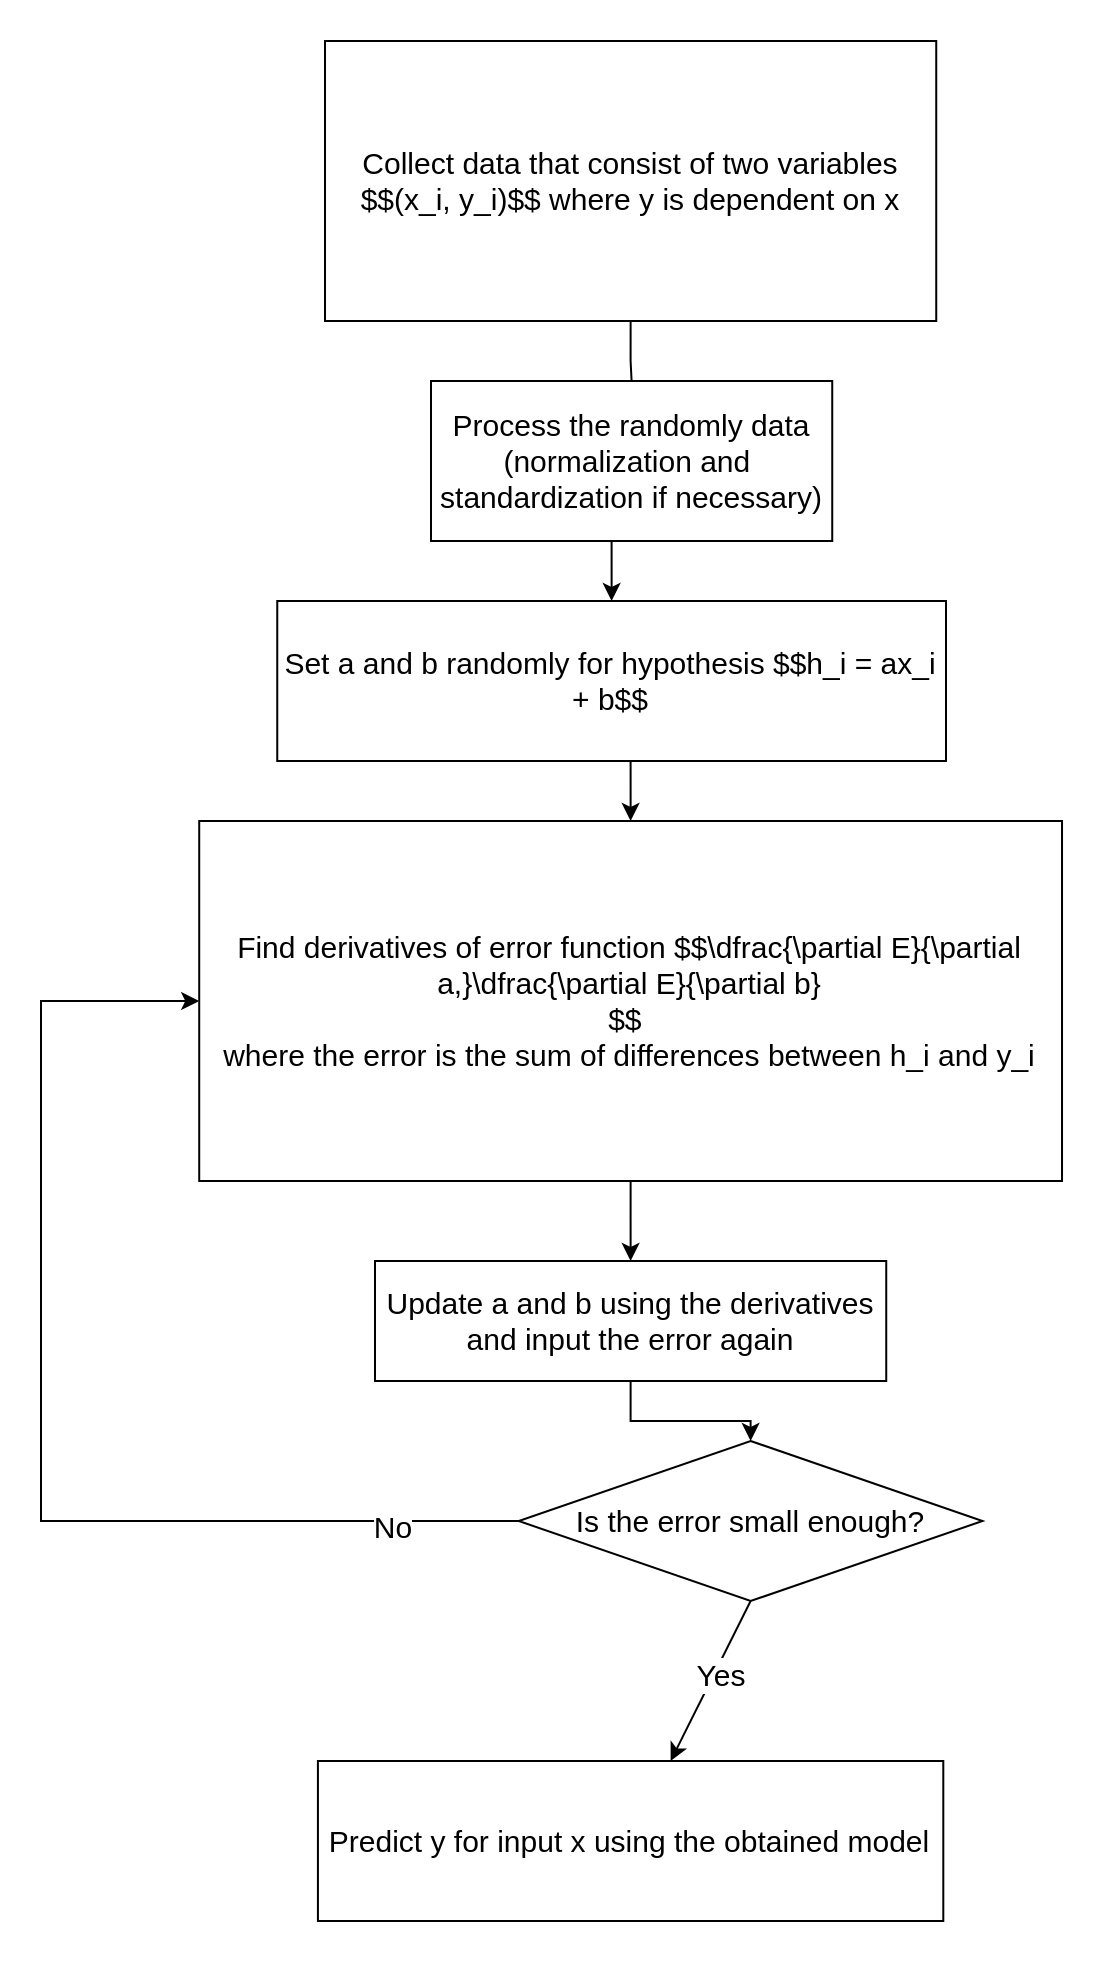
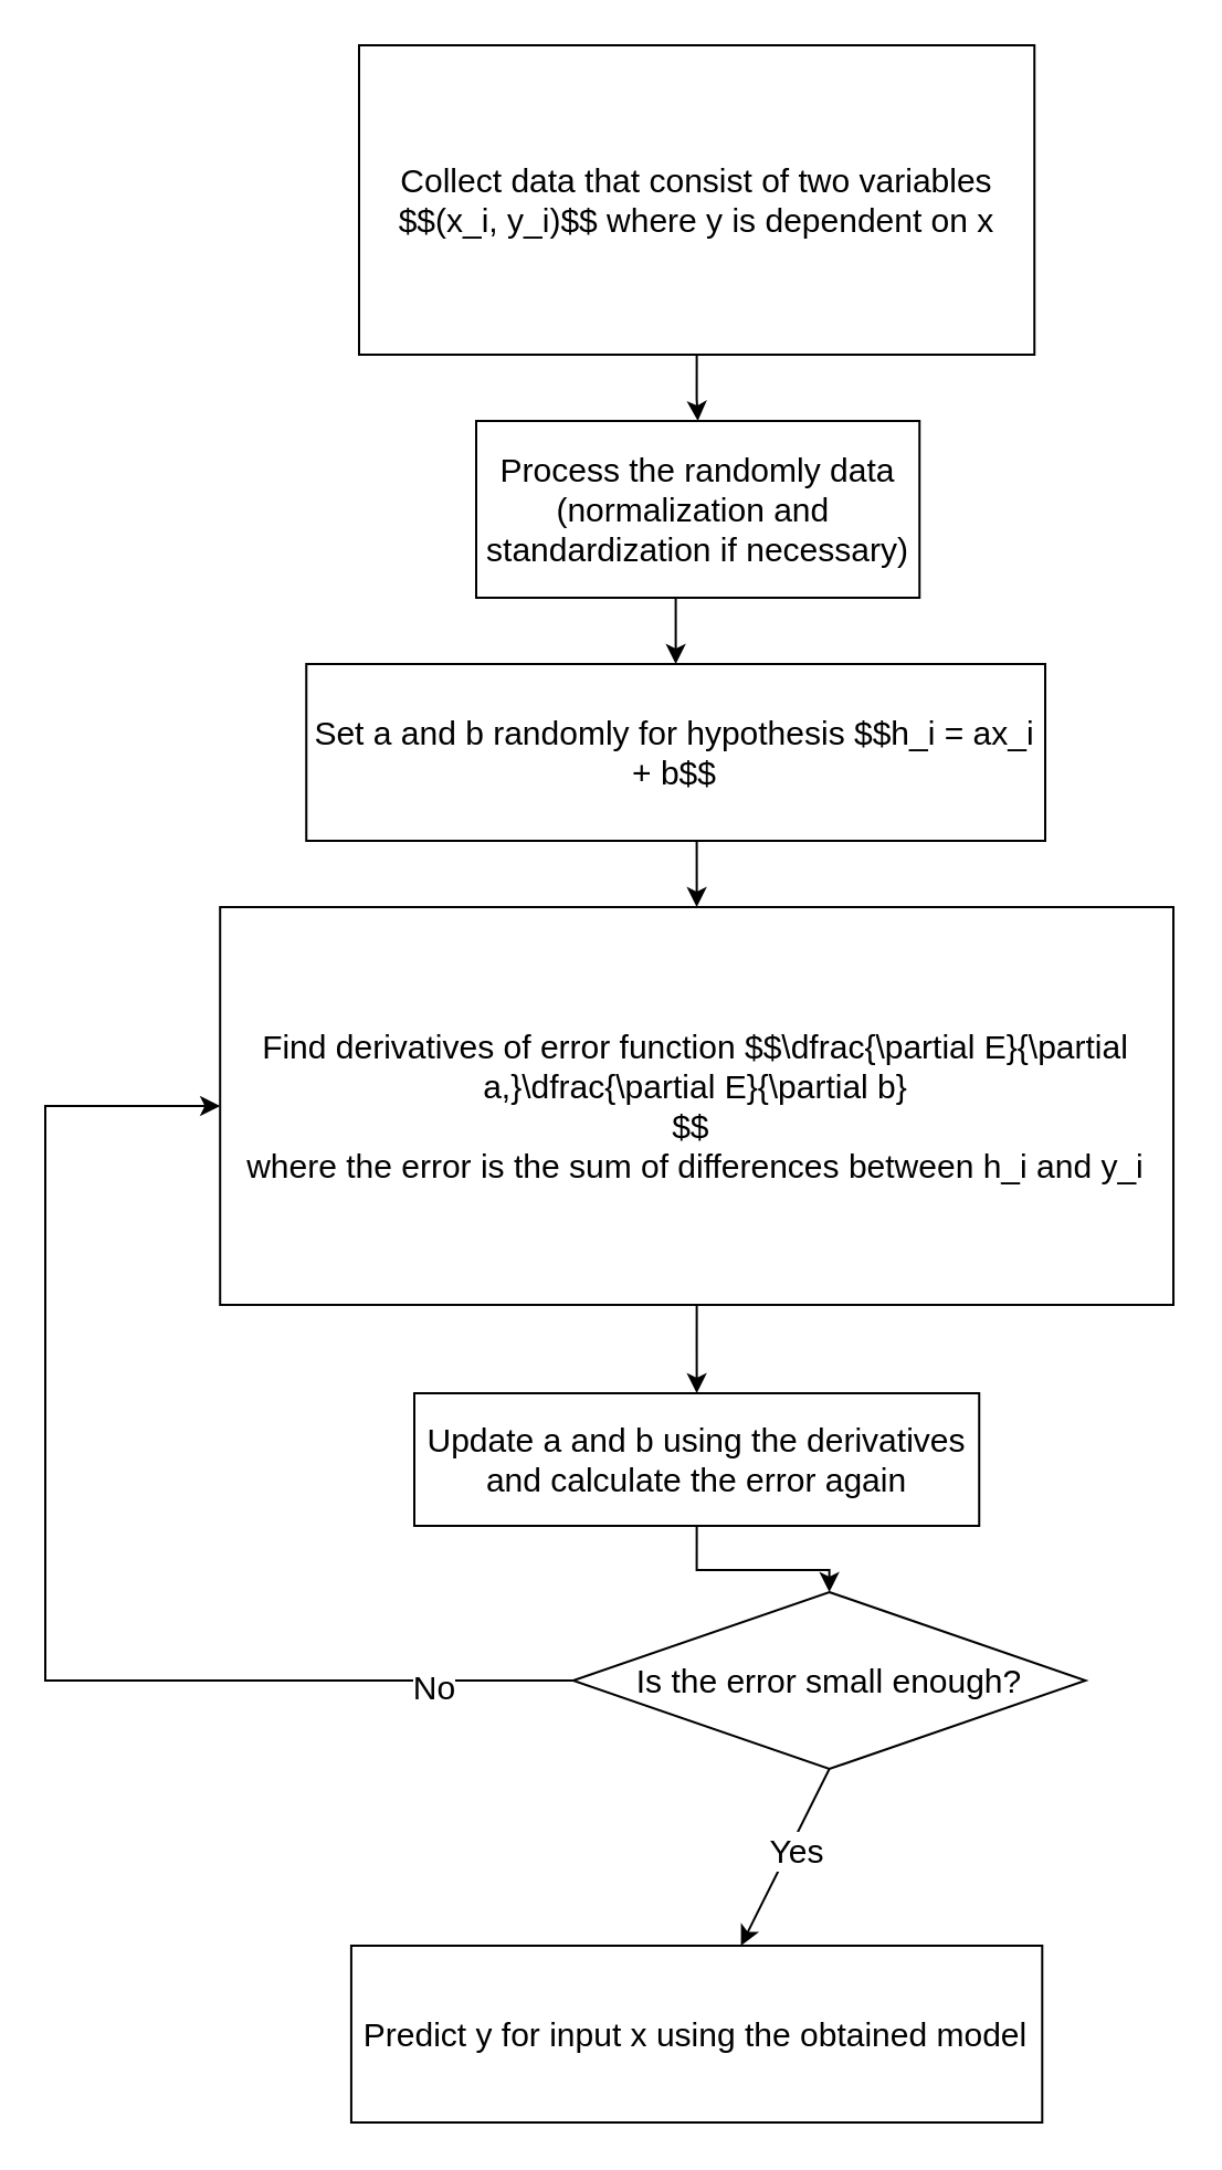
- <mxCell id="2" style="edgeStyle=orthogonalEdgeStyle;rounded=0;orthogonalLoop=1;jettySize=auto;html=1;exitX=0.5;exitY=1;exitDx=0;exitDy=0;endArrow=none;" edge="1" parent="1" source="3" target="5"><mxGeometry relative="1" as="geometry" /></mxCell>
+ <mxCell id="2" style="edgeStyle=orthogonalEdgeStyle;rounded=0;orthogonalLoop=1;jettySize=auto;html=1;exitX=0.5;exitY=1;exitDx=0;exitDy=0;" edge="1" parent="1" source="3" target="5"><mxGeometry relative="1" as="geometry" /></mxCell>
- <mxCell id="11" value="Update a and b using the derivatives and input the error again" style="rounded=0;whiteSpace=wrap;html=1;fontSize=15;" vertex="1" parent="1"><mxGeometry x="187" y="630" width="255.62" height="60" as="geometry" /></mxCell>
+ <mxCell id="11" value="Update a and b using the derivatives and calculate the error again" style="rounded=0;whiteSpace=wrap;html=1;fontSize=15;" vertex="1" parent="1"><mxGeometry x="187" y="630" width="255.62" height="60" as="geometry" /></mxCell>
